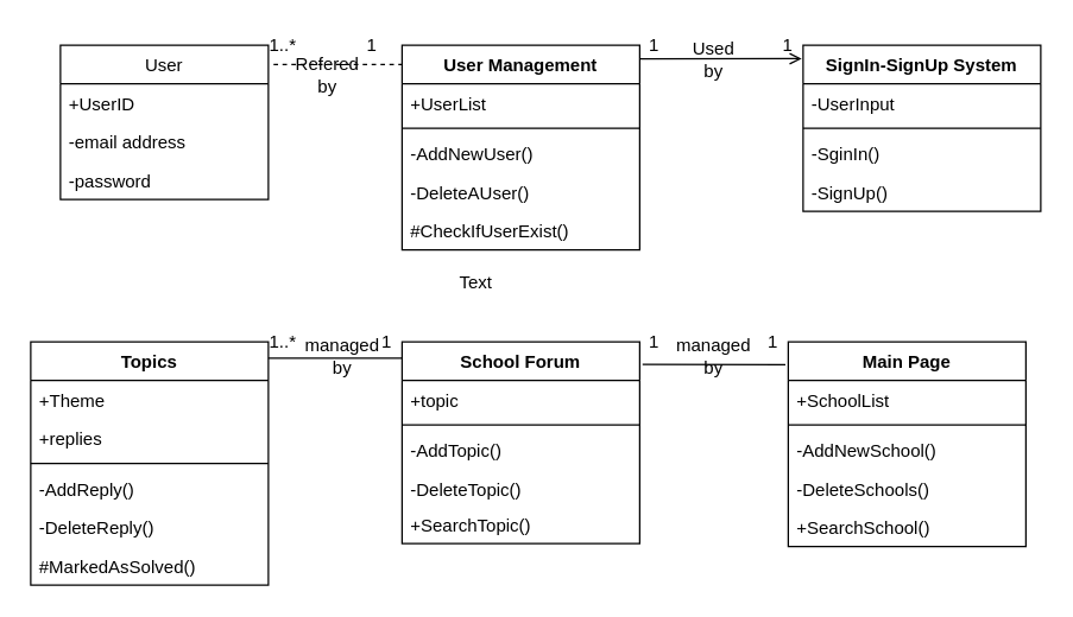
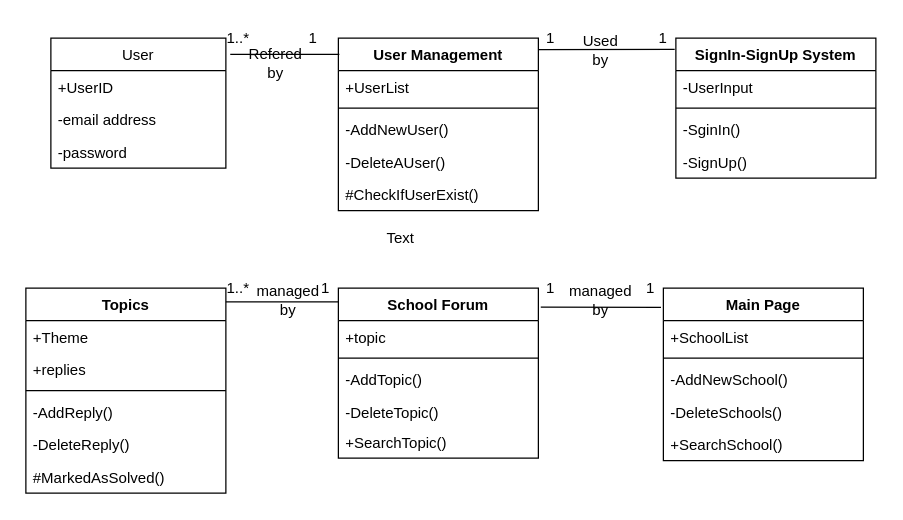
- <mxCell id="39" value="" style="endArrow=open;html=1;entryX=-0.006;entryY=0.081;entryDx=0;entryDy=0;entryPerimeter=0;exitX=1.001;exitY=0.066;exitDx=0;exitDy=0;exitPerimeter=0;" parent="1" source="7" target="2" edge="1"><mxGeometry width="50" height="50" relative="1" as="geometry"><mxPoint x="300" y="140" as="sourcePoint" /><mxPoint x="350" y="90" as="targetPoint" /></mxGeometry></mxCell>
+ <mxCell id="39" value="" style="endArrow=none;html=1;entryX=-0.006;entryY=0.081;entryDx=0;entryDy=0;entryPerimeter=0;exitX=1.001;exitY=0.066;exitDx=0;exitDy=0;exitPerimeter=0;" parent="1" source="7" target="2" edge="1"><mxGeometry width="50" height="50" relative="1" as="geometry"><mxPoint x="300" y="140" as="sourcePoint" /><mxPoint x="350" y="90" as="targetPoint" /></mxGeometry></mxCell>
- <mxCell id="31" value="" style="endArrow=none;html=1;exitX=1.025;exitY=0.125;exitDx=0;exitDy=0;exitPerimeter=0;entryX=0.005;entryY=0.094;entryDx=0;entryDy=0;entryPerimeter=0;dashed=1;" parent="1" source="13" target="7" edge="1"><mxGeometry width="50" height="50" relative="1" as="geometry"><mxPoint x="230" y="220" as="sourcePoint" /><mxPoint x="280" y="170" as="targetPoint" /></mxGeometry></mxCell>
+ <mxCell id="31" value="" style="endArrow=none;html=1;exitX=1.025;exitY=0.125;exitDx=0;exitDy=0;exitPerimeter=0;entryX=0.005;entryY=0.094;entryDx=0;entryDy=0;entryPerimeter=0;" parent="1" source="13" target="7" edge="1"><mxGeometry width="50" height="50" relative="1" as="geometry"><mxPoint x="230" y="220" as="sourcePoint" /><mxPoint x="280" y="170" as="targetPoint" /></mxGeometry></mxCell>
